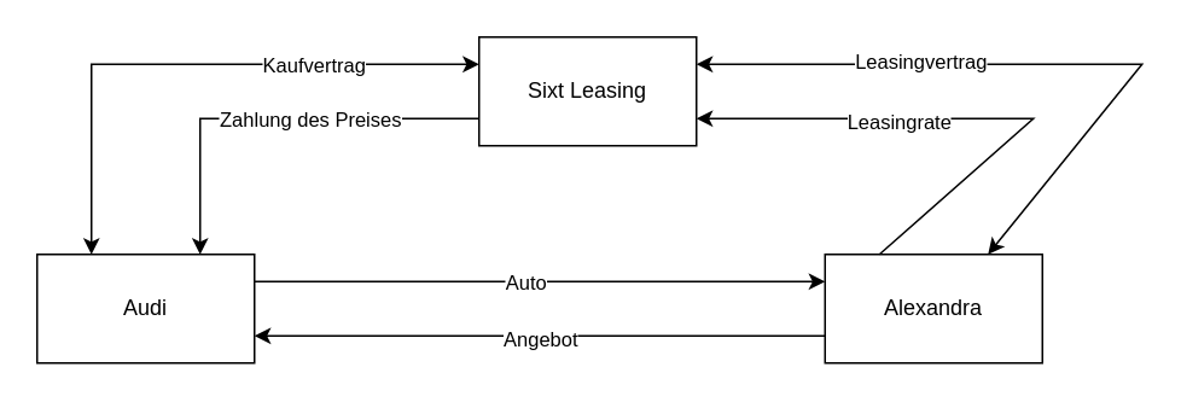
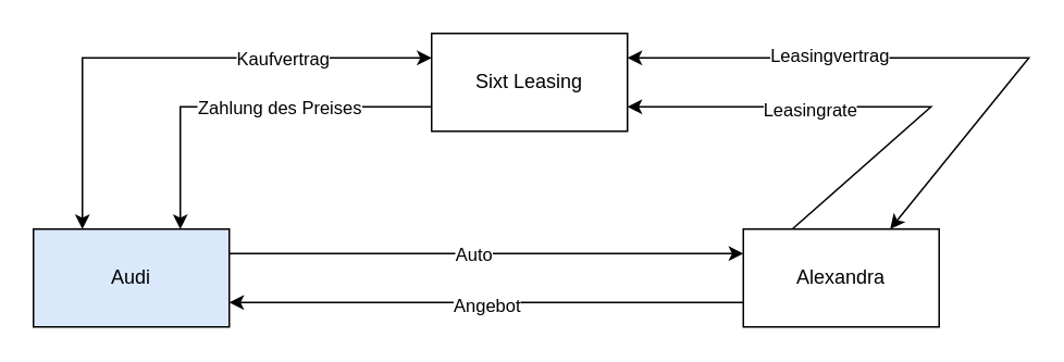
- <mxCell id="4" value="Audi" style="rounded=0;whiteSpace=wrap;html=1;" vertex="1" parent="1"><mxGeometry x="20" y="140" width="120" height="60" as="geometry" /></mxCell>
+ <mxCell id="4" value="Audi" style="rounded=0;whiteSpace=wrap;html=1;fillColor=#dae8fc;" vertex="1" parent="1"><mxGeometry x="20" y="140" width="120" height="60" as="geometry" /></mxCell>
